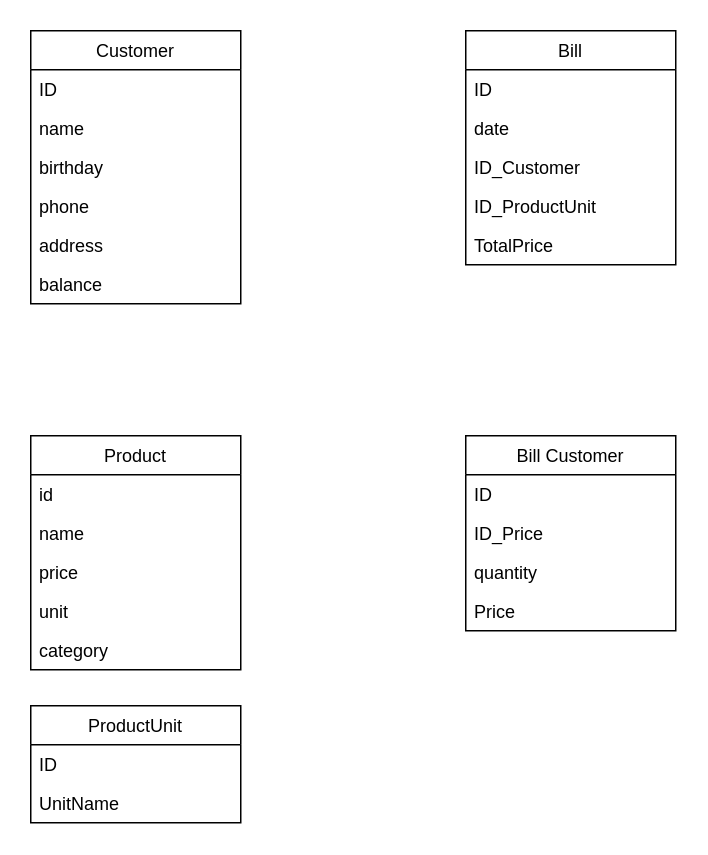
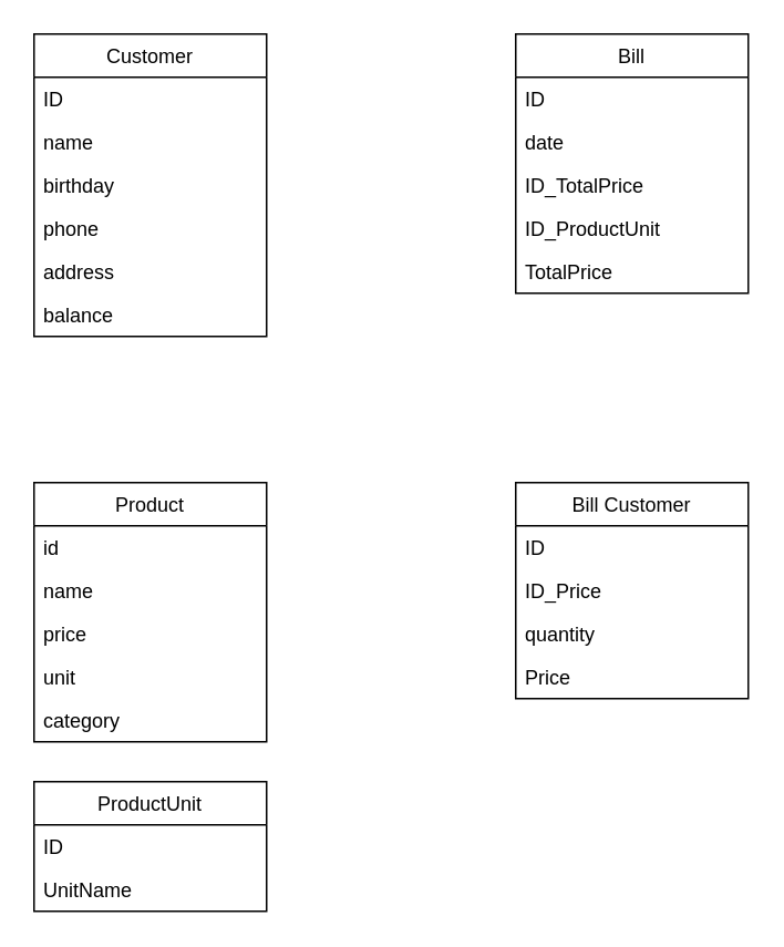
- <mxCell id="18" value="ID_Customer" style="text;strokeColor=none;fillColor=none;align=left;verticalAlign=top;spacingLeft=4;spacingRight=4;overflow=hidden;rotatable=0;points=[[0,0.5],[1,0.5]];portConstraint=eastwest;" vertex="1" parent="15"><mxGeometry y="78" width="140" height="26" as="geometry" /></mxCell>
+ <mxCell id="18" value="ID_TotalPrice" style="text;strokeColor=none;fillColor=none;align=left;verticalAlign=top;spacingLeft=4;spacingRight=4;overflow=hidden;rotatable=0;points=[[0,0.5],[1,0.5]];portConstraint=eastwest;" vertex="1" parent="15"><mxGeometry y="78" width="140" height="26" as="geometry" /></mxCell>
